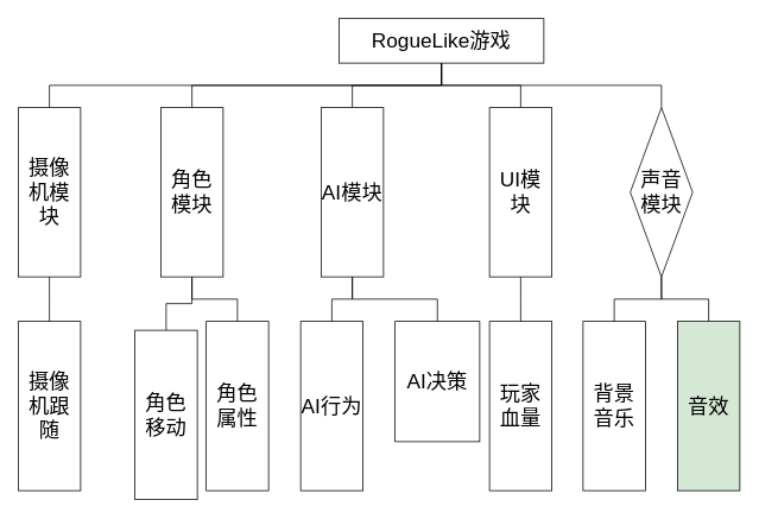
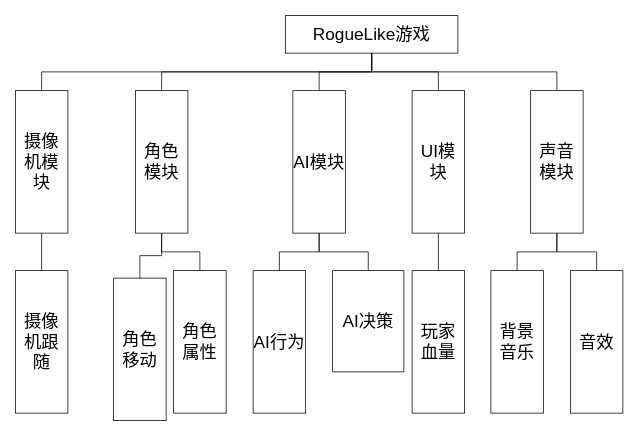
- <mxCell id="13" value="AI模块" style="whiteSpace=wrap;html=1;rounded=0;fontSize=23;flipH=0;flipV=1;" vertex="1" parent="1"><mxGeometry x="360" y="120" width="70" height="190" as="geometry" /></mxCell>
+ <mxCell id="13" value="AI模块" style="whiteSpace=wrap;html=1;rounded=0;fontSize=23;flipH=0;flipV=1;" vertex="1" parent="1"><mxGeometry x="390" y="120" width="70" height="190" as="geometry" /></mxCell>
- <mxCell id="25" value="声音模块" style="rhombus;whiteSpace=wrap;html=1;fontSize=23;flipH=1;flipV=1;" vertex="1" parent="1"><mxGeometry x="707" y="120" width="70" height="190" as="geometry" /></mxCell>
+ <mxCell id="25" value="声音模块" style="whiteSpace=wrap;html=1;rounded=0;fontSize=23;flipH=1;flipV=1;" vertex="1" parent="1"><mxGeometry x="707" y="120" width="70" height="190" as="geometry" /></mxCell>
- <mxCell id="28" value="音效" style="whiteSpace=wrap;html=1;rounded=0;fontSize=23;flipH=1;fillColor=#d5e8d4;" vertex="1" parent="1"><mxGeometry x="760" y="360" width="70" height="190" as="geometry" /></mxCell>
+ <mxCell id="28" value="音效" style="whiteSpace=wrap;html=1;rounded=0;fontSize=23;flipH=1;" vertex="1" parent="1"><mxGeometry x="760" y="360" width="70" height="190" as="geometry" /></mxCell>
